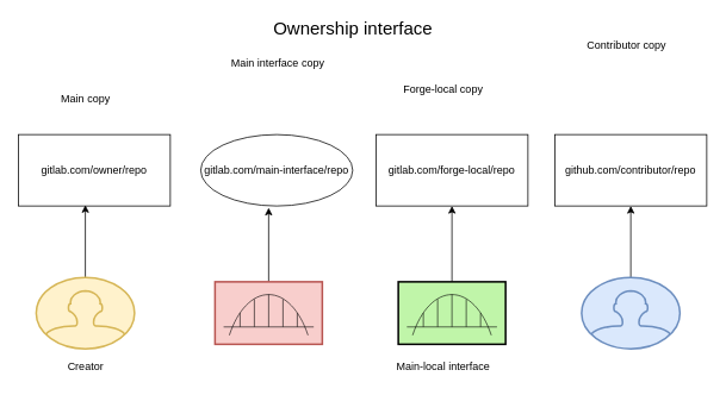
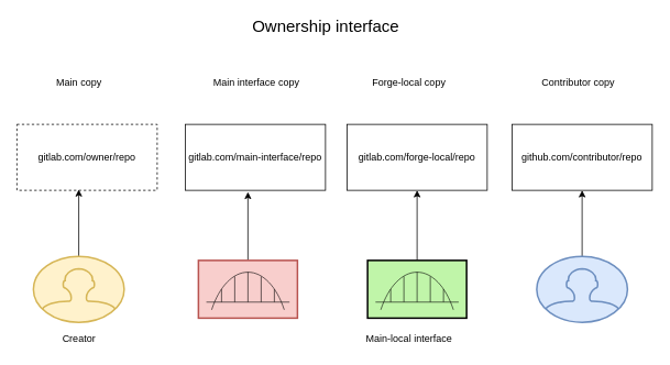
- <mxCell id="18" value="Contributor copy&lt;br&gt;" style="text;html=1;align=center;verticalAlign=middle;resizable=0;points=[];autosize=1;strokeColor=none;" parent="1" vertex="1"><mxGeometry x="650" y="40" width="100" height="20" as="geometry" /></mxCell>
+ <mxCell id="18" value="Contributor copy&lt;br&gt;" style="text;html=1;align=center;verticalAlign=middle;resizable=0;points=[];autosize=1;strokeColor=none;" parent="1" vertex="1"><mxGeometry x="650" y="90" width="100" height="20" as="geometry" /></mxCell>
- <mxCell id="16" value="Main interface copy" style="text;html=1;align=center;verticalAlign=middle;resizable=0;points=[];autosize=1;strokeColor=none;" parent="1" vertex="1"><mxGeometry x="250" y="60" width="120" height="20" as="geometry" /></mxCell>
+ <mxCell id="16" value="Main interface copy" style="text;html=1;align=center;verticalAlign=middle;resizable=0;points=[];autosize=1;strokeColor=none;" parent="1" vertex="1"><mxGeometry x="250" y="90" width="120" height="20" as="geometry" /></mxCell>
- <mxCell id="15" value="Main copy" style="text;html=1;align=center;verticalAlign=middle;resizable=0;points=[];autosize=1;strokeColor=none;" parent="1" vertex="1"><mxGeometry x="60" y="100" width="70" height="20" as="geometry" /></mxCell>
+ <mxCell id="15" value="Main copy" style="text;html=1;align=center;verticalAlign=middle;resizable=0;points=[];autosize=1;strokeColor=none;" parent="1" vertex="1"><mxGeometry x="60" y="90" width="70" height="20" as="geometry" /></mxCell>
- <mxCell id="2" value="gitlab.com/owner/repo" style="rounded=0;whiteSpace=wrap;html=1;" parent="1" vertex="1"><mxGeometry x="20" y="150" width="170" height="80" as="geometry" /></mxCell>
+ <mxCell id="2" value="gitlab.com/owner/repo" style="rounded=0;whiteSpace=wrap;html=1;dashed=1;" parent="1" vertex="1"><mxGeometry x="20" y="150" width="170" height="80" as="geometry" /></mxCell>
- <mxCell id="4" value="gitlab.com/main-interface/repo" style="ellipse;whiteSpace=wrap;html=1;" parent="1" vertex="1"><mxGeometry x="224" y="150" width="170" height="80" as="geometry" /></mxCell>
+ <mxCell id="4" value="gitlab.com/main-interface/repo" style="rounded=0;whiteSpace=wrap;html=1;" parent="1" vertex="1"><mxGeometry x="224" y="150" width="170" height="80" as="geometry" /></mxCell>
